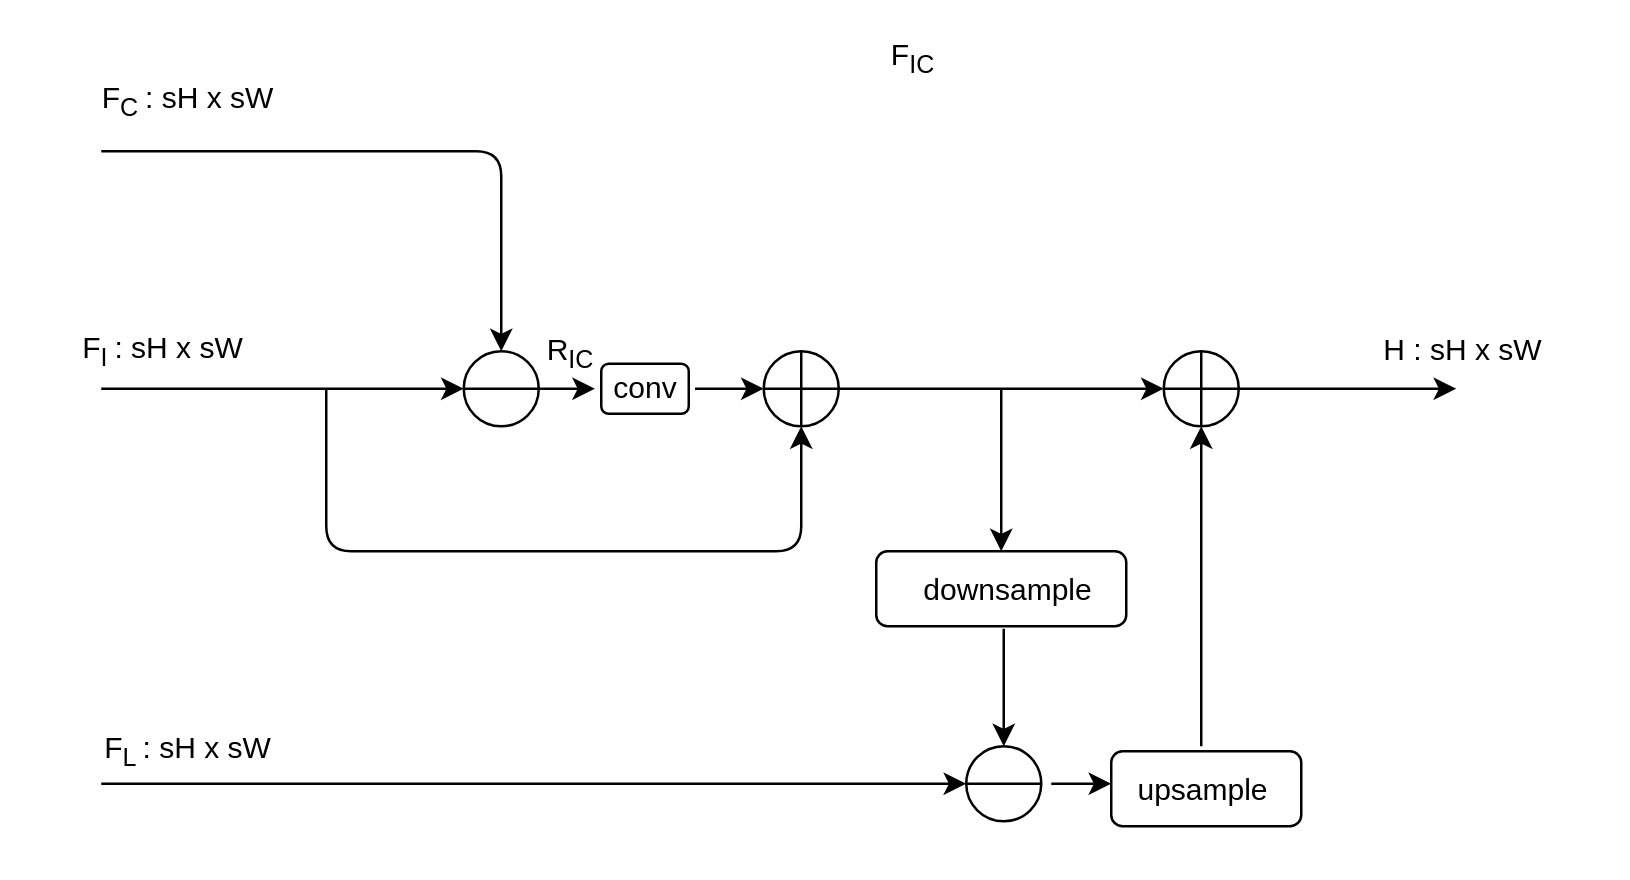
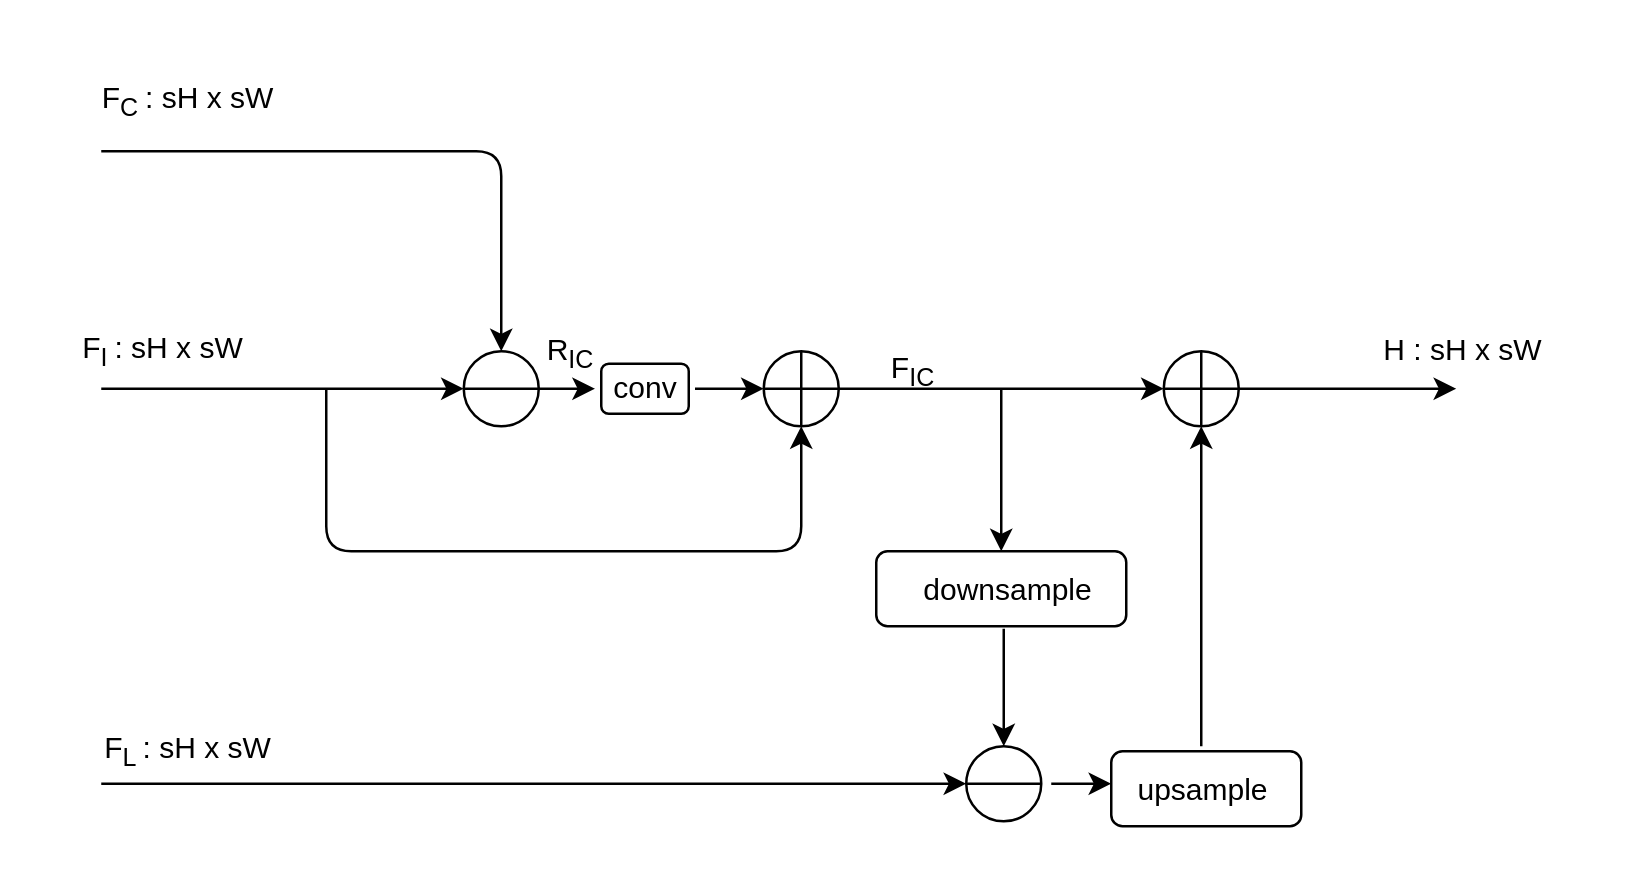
- <mxCell id="25" value="F&lt;sub&gt;IC&lt;/sub&gt;" style="text;html=1;strokeColor=none;fillColor=none;align=center;verticalAlign=middle;whiteSpace=wrap;rounded=0;" vertex="1" parent="1"><mxGeometry x="345" y="13" width="40" height="20" as="geometry" /></mxCell>
+ <mxCell id="25" value="F&lt;sub&gt;IC&lt;/sub&gt;" style="text;html=1;strokeColor=none;fillColor=none;align=center;verticalAlign=middle;whiteSpace=wrap;rounded=0;" vertex="1" parent="1"><mxGeometry x="345" y="138" width="40" height="20" as="geometry" /></mxCell>
